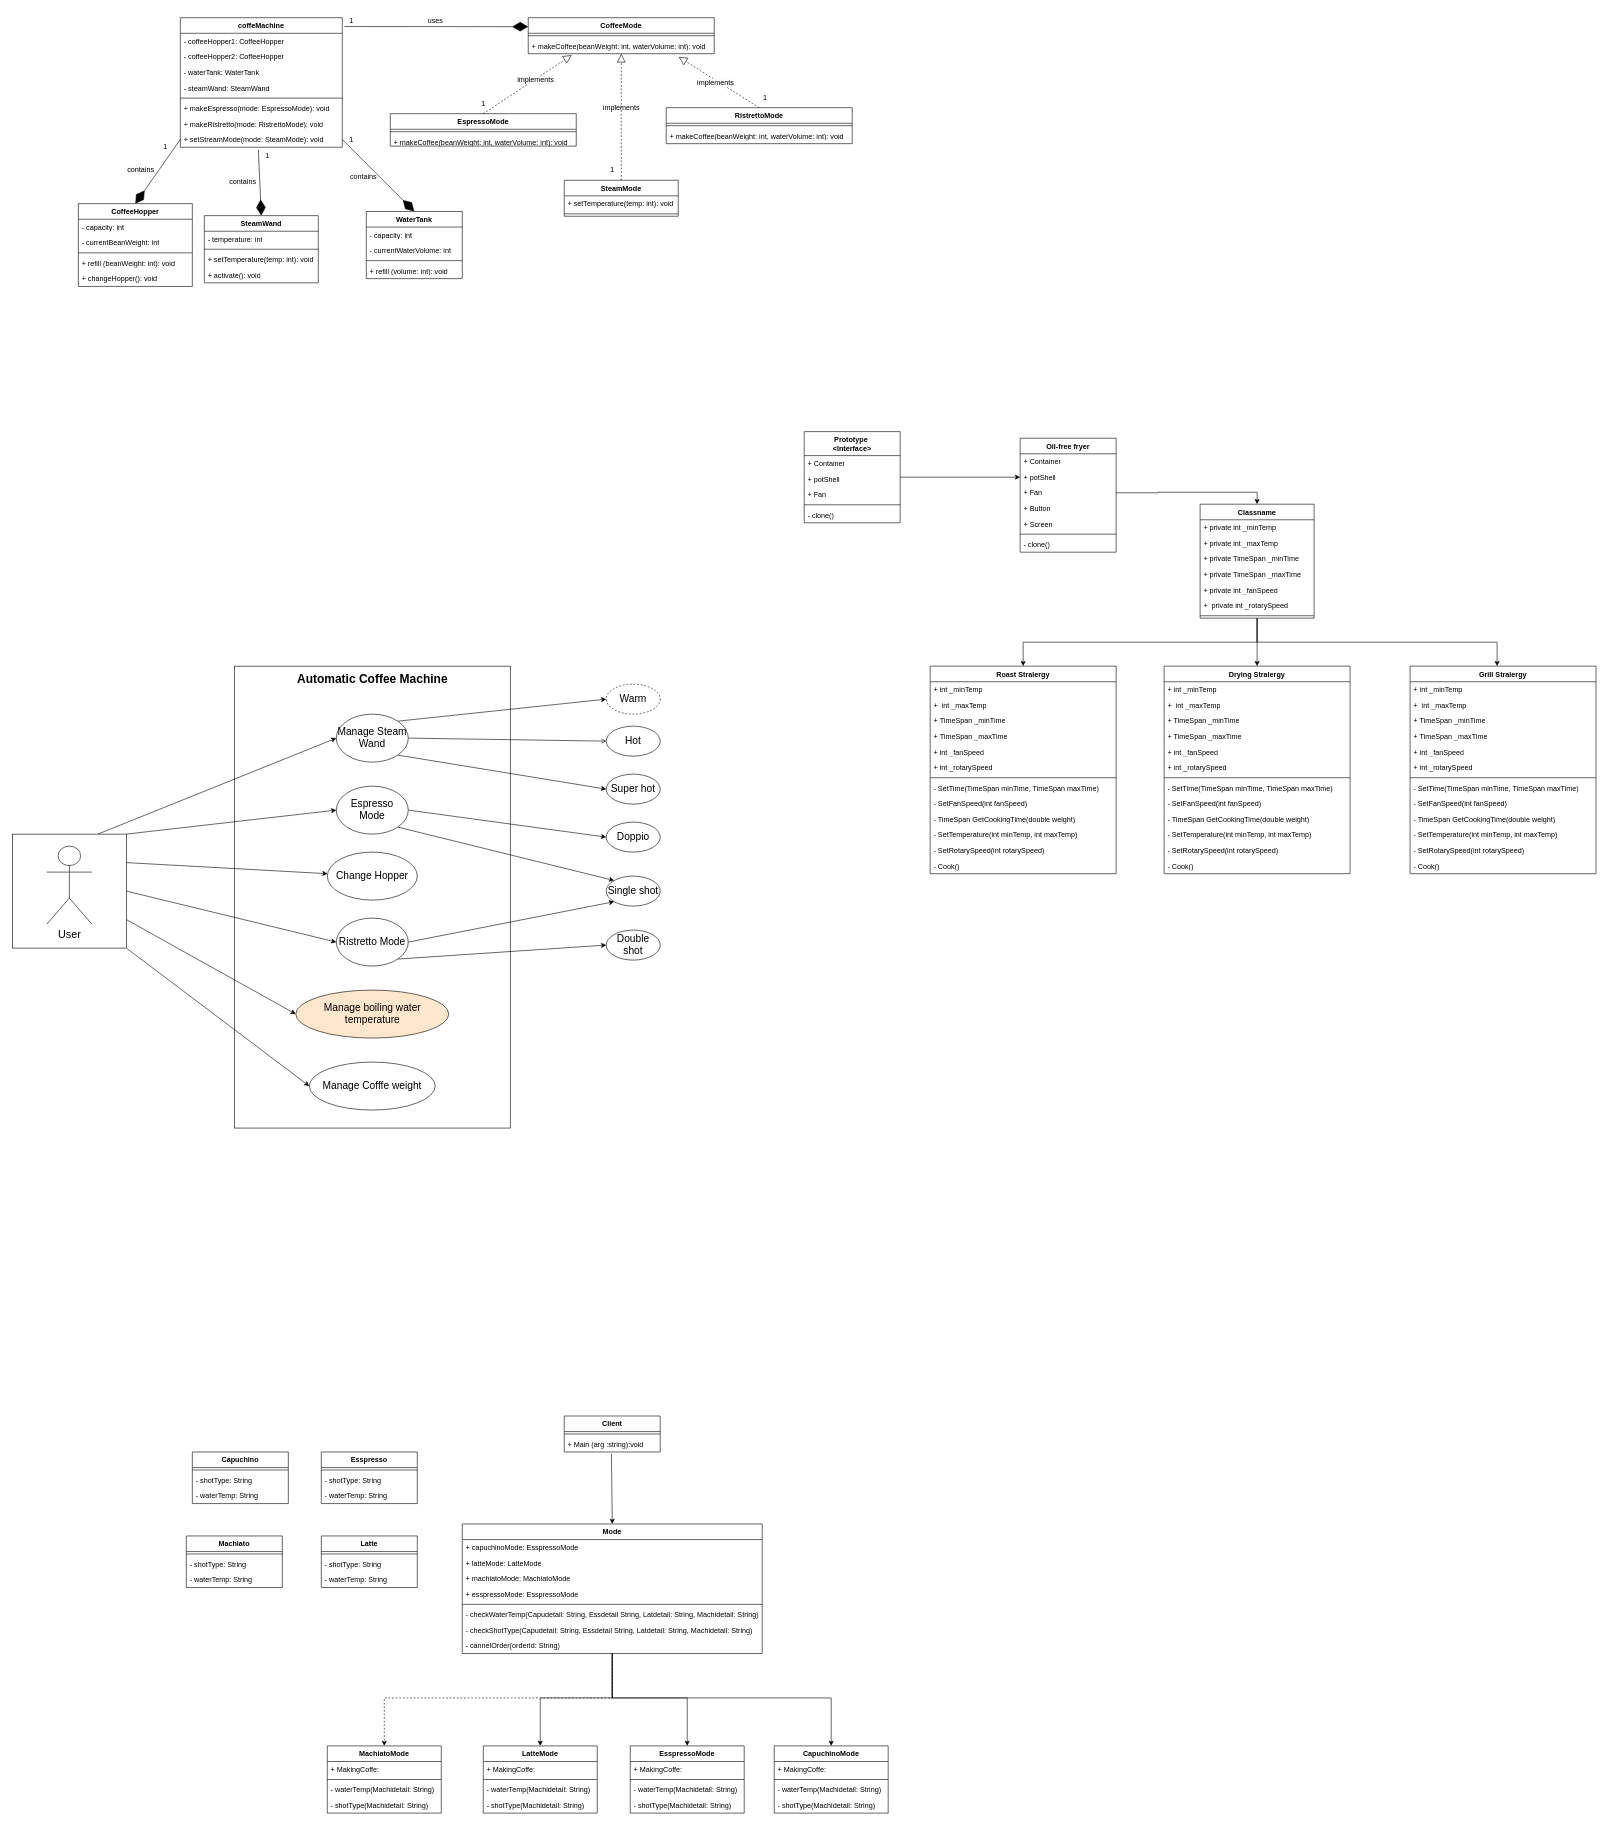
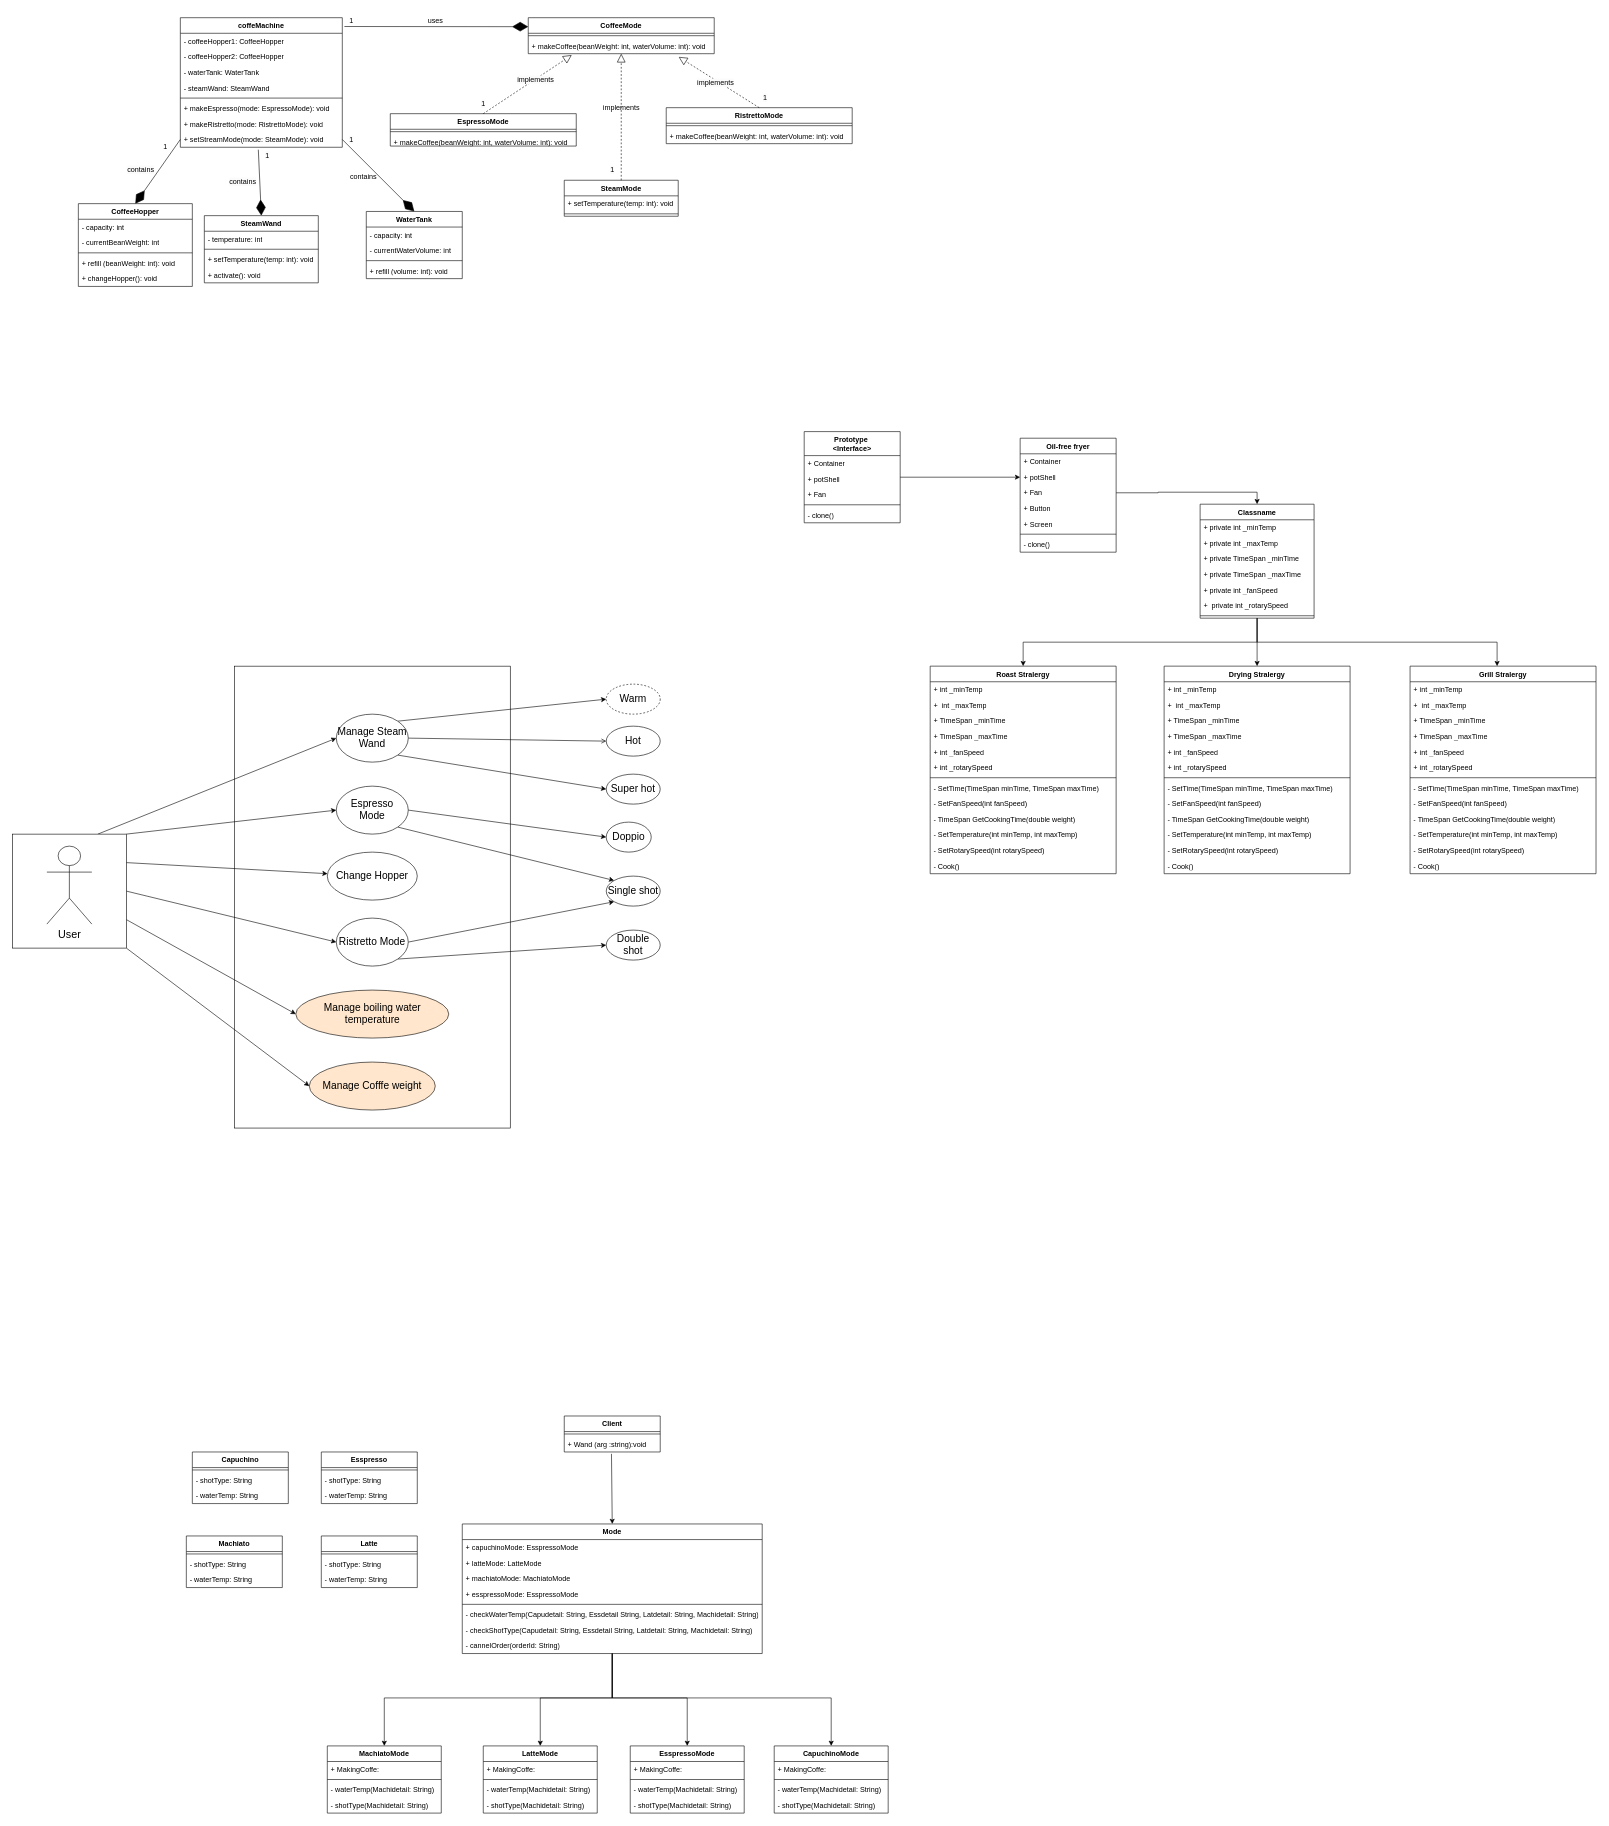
- <mxCell id="61" value="&lt;font size=&quot;1&quot; style=&quot;&quot;&gt;&lt;b style=&quot;font-size: 20px;&quot;&gt;Automatic Coffee Machine&lt;/b&gt;&lt;/font&gt;" style="text;html=1;align=center;verticalAlign=middle;resizable=0;points=[];autosize=1;strokeColor=none;fillColor=none;" parent="1" vertex="1"><mxGeometry x="485" y="1110" width="270" height="40" as="geometry" /></mxCell>
- <mxCell id="78" value="Doppio" style="ellipse;whiteSpace=wrap;html=1;fontSize=17;" parent="1" vertex="1"><mxGeometry x="1010" y="1370" width="90" height="50" as="geometry" /></mxCell>
+ <mxCell id="78" value="Doppio" style="ellipse;whiteSpace=wrap;html=1;fontSize=17;" parent="1" vertex="1"><mxGeometry x="1010" y="1370" width="75" height="50" as="geometry" /></mxCell>
- <mxCell id="74" value="Manage Cofffe weight" style="ellipse;whiteSpace=wrap;html=1;fontSize=17;" parent="1" vertex="1"><mxGeometry x="515" y="1770" width="210" height="80" as="geometry" /></mxCell>
+ <mxCell id="74" value="Manage Cofffe weight" style="ellipse;whiteSpace=wrap;html=1;fontSize=17;fillColor=#ffe6cc;" parent="1" vertex="1"><mxGeometry x="515" y="1770" width="210" height="80" as="geometry" /></mxCell>
- <mxCell id="91" value="+ Main (arg :string):void" style="text;strokeColor=none;fillColor=none;align=left;verticalAlign=top;spacingLeft=4;spacingRight=4;overflow=hidden;rotatable=0;points=[[0,0.5],[1,0.5]];portConstraint=eastwest;whiteSpace=wrap;html=1;" parent="89" vertex="1"><mxGeometry y="34" width="160" height="26" as="geometry" /></mxCell>
+ <mxCell id="91" value="+ Wand (arg :string):void" style="text;strokeColor=none;fillColor=none;align=left;verticalAlign=top;spacingLeft=4;spacingRight=4;overflow=hidden;rotatable=0;points=[[0,0.5],[1,0.5]];portConstraint=eastwest;whiteSpace=wrap;html=1;" parent="89" vertex="1"><mxGeometry y="34" width="160" height="26" as="geometry" /></mxCell>
- <mxCell id="126" style="edgeStyle=orthogonalEdgeStyle;rounded=0;orthogonalLoop=1;jettySize=auto;html=1;entryX=0.5;entryY=0;entryDx=0;entryDy=0;dashed=1;" edge="1" parent="1" source="127" target="137"><mxGeometry relative="1" as="geometry"><Array as="points"><mxPoint x="1020" y="2830" /><mxPoint x="640" y="2830" /></Array></mxGeometry></mxCell>
+ <mxCell id="126" style="edgeStyle=orthogonalEdgeStyle;rounded=0;orthogonalLoop=1;jettySize=auto;html=1;entryX=0.5;entryY=0;entryDx=0;entryDy=0;" edge="1" parent="1" source="127" target="137"><mxGeometry relative="1" as="geometry"><Array as="points"><mxPoint x="1020" y="2830" /><mxPoint x="640" y="2830" /></Array></mxGeometry></mxCell>
